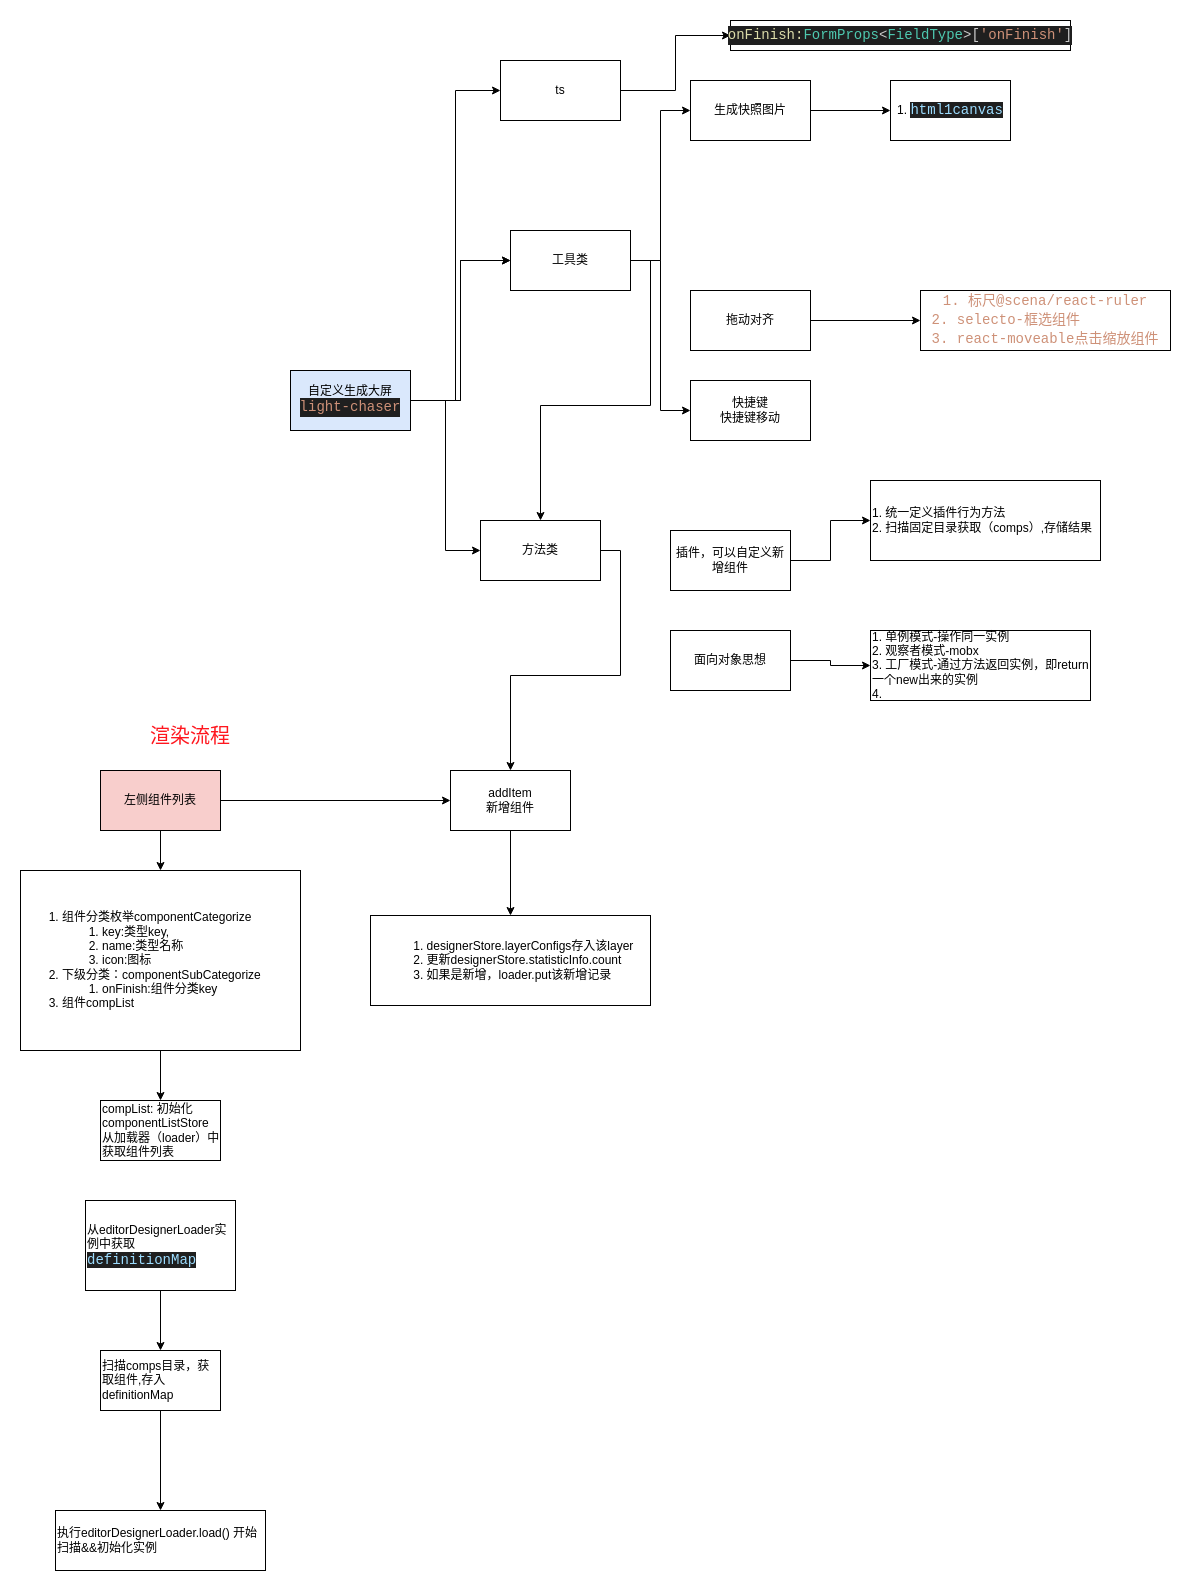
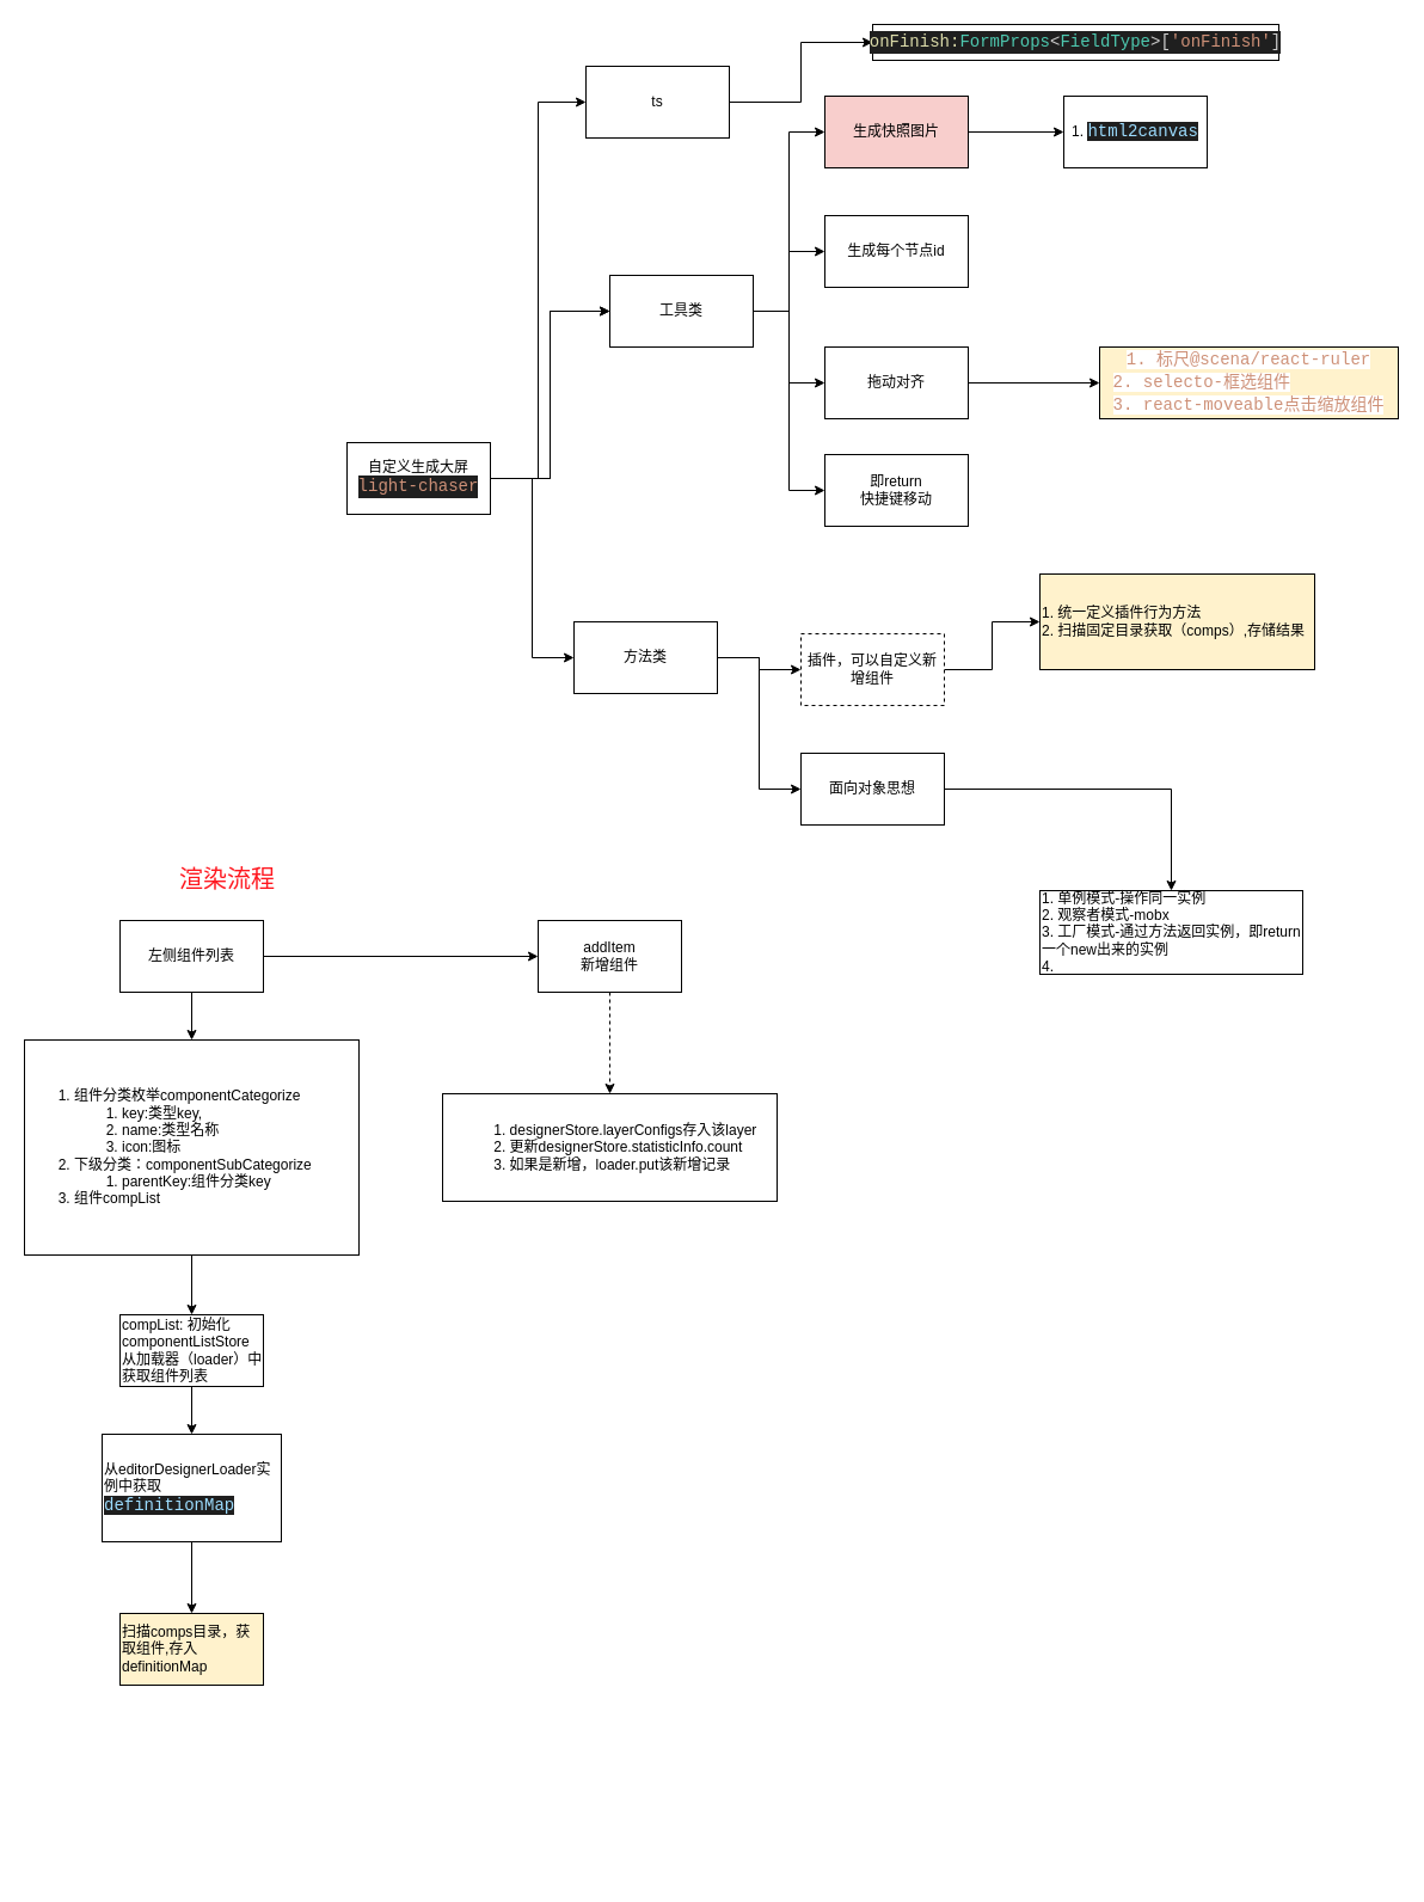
- <mxCell id="20" value="ts" style="rounded=0;whiteSpace=wrap;html=1;" parent="1" vertex="1"><mxGeometry x="500" y="60" width="120" height="60" as="geometry" /></mxCell>
+ <mxCell id="20" value="ts" style="rounded=0;whiteSpace=wrap;html=1;" parent="1" vertex="1"><mxGeometry x="490" y="55" width="120" height="60" as="geometry" /></mxCell>
- <mxCell id="23" value="生成快照图片" style="rounded=0;whiteSpace=wrap;html=1;" parent="1" vertex="1"><mxGeometry x="690" y="80" width="120" height="60" as="geometry" /></mxCell>
+ <mxCell id="23" value="生成快照图片" style="rounded=0;whiteSpace=wrap;html=1;fillColor=#f8cecc;" parent="1" vertex="1"><mxGeometry x="690" y="80" width="120" height="60" as="geometry" /></mxCell>
- <mxCell id="47" value="1.&amp;nbsp;&lt;span style=&quot;color: rgb(156, 220, 254); background-color: rgb(31, 31, 31); font-family: Consolas, &amp;quot;Courier New&amp;quot;, monospace; font-size: 14px; white-space: pre;&quot;&gt;html1canvas&lt;/span&gt;" style="whiteSpace=wrap;html=1;rounded=0;" vertex="1" parent="1"><mxGeometry x="890" y="80" width="120" height="60" as="geometry" /></mxCell>
+ <mxCell id="47" value="1.&amp;nbsp;&lt;span style=&quot;color: rgb(156, 220, 254); background-color: rgb(31, 31, 31); font-family: Consolas, &amp;quot;Courier New&amp;quot;, monospace; font-size: 14px; white-space: pre;&quot;&gt;html2canvas&lt;/span&gt;" style="whiteSpace=wrap;html=1;rounded=0;" vertex="1" parent="1"><mxGeometry x="890" y="80" width="120" height="60" as="geometry" /></mxCell>
+ <mxCell id="14" style="edgeStyle=orthogonalEdgeStyle;rounded=0;orthogonalLoop=1;jettySize=auto;html=1;exitX=1;exitY=0.5;exitDx=0;exitDy=0;entryX=0;entryY=0.5;entryDx=0;entryDy=0;" parent="1" source="26" target="2" edge="1"><mxGeometry relative="1" as="geometry" /></mxCell>
+ <mxCell id="2" value="生成每个节点id" style="rounded=0;whiteSpace=wrap;html=1;" parent="1" vertex="1"><mxGeometry x="690" y="180" width="120" height="60" as="geometry" /></mxCell>
- <mxCell id="44" value="&lt;div style=&quot;color: rgb(204, 204, 204); font-family: Consolas, &amp;quot;Courier New&amp;quot;, monospace; font-size: 14px; line-height: 19px; white-space: pre;&quot;&gt;&lt;span style=&quot;color: rgb(206, 145, 120); background-color: rgb(255, 255, 255);&quot;&gt;1. 标尺@scena/react-ruler&lt;/span&gt;&lt;/div&gt;&lt;div style=&quot;text-align: left; color: rgb(204, 204, 204); font-family: Consolas, &amp;quot;Courier New&amp;quot;, monospace; font-size: 14px; line-height: 19px; white-space: pre;&quot;&gt;&lt;span style=&quot;color: rgb(206, 145, 120); background-color: rgb(255, 255, 255);&quot;&gt;2. selecto-框选组件&lt;/span&gt;&lt;/div&gt;&lt;div style=&quot;text-align: left; color: rgb(204, 204, 204); font-family: Consolas, &amp;quot;Courier New&amp;quot;, monospace; font-size: 14px; line-height: 19px; white-space: pre;&quot;&gt;&lt;span style=&quot;color: rgb(206, 145, 120); background-color: rgb(255, 255, 255);&quot;&gt;3. react-moveable点击缩放组件&lt;/span&gt;&lt;/div&gt;" style="whiteSpace=wrap;html=1;rounded=0;" vertex="1" parent="1"><mxGeometry x="920" y="290" width="250" height="60" as="geometry" /></mxCell>
+ <mxCell id="44" value="&lt;div style=&quot;color: rgb(204, 204, 204); font-family: Consolas, &amp;quot;Courier New&amp;quot;, monospace; font-size: 14px; line-height: 19px; white-space: pre;&quot;&gt;&lt;span style=&quot;color: rgb(206, 145, 120); background-color: rgb(255, 255, 255);&quot;&gt;1. 标尺@scena/react-ruler&lt;/span&gt;&lt;/div&gt;&lt;div style=&quot;text-align: left; color: rgb(204, 204, 204); font-family: Consolas, &amp;quot;Courier New&amp;quot;, monospace; font-size: 14px; line-height: 19px; white-space: pre;&quot;&gt;&lt;span style=&quot;color: rgb(206, 145, 120); background-color: rgb(255, 255, 255);&quot;&gt;2. selecto-框选组件&lt;/span&gt;&lt;/div&gt;&lt;div style=&quot;text-align: left; color: rgb(204, 204, 204); font-family: Consolas, &amp;quot;Courier New&amp;quot;, monospace; font-size: 14px; line-height: 19px; white-space: pre;&quot;&gt;&lt;span style=&quot;color: rgb(206, 145, 120); background-color: rgb(255, 255, 255);&quot;&gt;3. react-moveable点击缩放组件&lt;/span&gt;&lt;/div&gt;" style="whiteSpace=wrap;html=1;rounded=0;fillColor=#fff2cc;" vertex="1" parent="1"><mxGeometry x="920" y="290" width="250" height="60" as="geometry" /></mxCell>
- <mxCell id="7" value="自定义生成大屏&lt;br&gt;&lt;div style=&quot;color: rgb(204, 204, 204); background-color: rgb(31, 31, 31); font-family: Consolas, &amp;quot;Courier New&amp;quot;, monospace; font-size: 14px; line-height: 19px; white-space: pre;&quot;&gt;&lt;span style=&quot;color: #ce9178;&quot;&gt;light-chaser&lt;/span&gt;&lt;/div&gt;" style="rounded=0;whiteSpace=wrap;html=1;fillColor=#dae8fc;" parent="1" vertex="1"><mxGeometry x="290" y="370" width="120" height="60" as="geometry" /></mxCell>
+ <mxCell id="7" value="自定义生成大屏&lt;br&gt;&lt;div style=&quot;color: rgb(204, 204, 204); background-color: rgb(31, 31, 31); font-family: Consolas, &amp;quot;Courier New&amp;quot;, monospace; font-size: 14px; line-height: 19px; white-space: pre;&quot;&gt;&lt;span style=&quot;color: #ce9178;&quot;&gt;light-chaser&lt;/span&gt;&lt;/div&gt;" style="rounded=0;whiteSpace=wrap;html=1;" parent="1" vertex="1"><mxGeometry x="290" y="370" width="120" height="60" as="geometry" /></mxCell>
- <mxCell id="15" style="edgeStyle=orthogonalEdgeStyle;rounded=0;orthogonalLoop=1;jettySize=auto;html=1;exitX=1;exitY=0.5;exitDx=0;exitDy=0;" parent="1" source="26" target="18" edge="1"><mxGeometry relative="1" as="geometry" /></mxCell>
+ <mxCell id="15" style="edgeStyle=orthogonalEdgeStyle;rounded=0;orthogonalLoop=1;jettySize=auto;html=1;exitX=1;exitY=0.5;exitDx=0;exitDy=0;entryX=0;entryY=0.5;entryDx=0;entryDy=0;" parent="1" source="26" target="9" edge="1"><mxGeometry relative="1" as="geometry" /></mxCell>
- <mxCell id="27" value="快捷键&lt;br&gt;快捷键移动" style="rounded=0;whiteSpace=wrap;html=1;" parent="1" vertex="1"><mxGeometry x="690" y="380" width="120" height="60" as="geometry" /></mxCell>
+ <mxCell id="27" value="即return&lt;br&gt;快捷键移动" style="rounded=0;whiteSpace=wrap;html=1;" parent="1" vertex="1"><mxGeometry x="690" y="380" width="120" height="60" as="geometry" /></mxCell>
- <mxCell id="45" value="1. 统一定义插件行为方法&lt;div&gt;2. 扫描固定目录获取（comps）,存储结果&lt;/div&gt;" style="whiteSpace=wrap;html=1;rounded=0;align=left;" vertex="1" parent="1"><mxGeometry x="870" y="480" width="230" height="80" as="geometry" /></mxCell>
+ <mxCell id="45" value="1. 统一定义插件行为方法&lt;div&gt;2. 扫描固定目录获取（comps）,存储结果&lt;/div&gt;" style="whiteSpace=wrap;html=1;rounded=0;align=left;fillColor=#fff2cc;" vertex="1" parent="1"><mxGeometry x="870" y="480" width="230" height="80" as="geometry" /></mxCell>
+ <mxCell id="16" style="edgeStyle=orthogonalEdgeStyle;rounded=0;orthogonalLoop=1;jettySize=auto;html=1;exitX=1;exitY=0.5;exitDx=0;exitDy=0;entryX=0;entryY=0.5;entryDx=0;entryDy=0;" parent="1" source="18" target="11" edge="1"><mxGeometry relative="1" as="geometry" /></mxCell>
- <mxCell id="11" value="插件，可以自定义新增组件" style="rounded=0;whiteSpace=wrap;html=1;" parent="1" vertex="1"><mxGeometry x="670" y="530" width="120" height="60" as="geometry" /></mxCell>
+ <mxCell id="11" value="插件，可以自定义新增组件" style="rounded=0;whiteSpace=wrap;html=1;dashed=1;" parent="1" vertex="1"><mxGeometry x="670" y="530" width="120" height="60" as="geometry" /></mxCell>
- <mxCell id="46" value="1. 单例模式-操作同一实例&lt;br&gt;2. 观察者模式-mobx&lt;br&gt;3. 工厂模式-通过方法返回实例，即return 一个new出来的实例&lt;br&gt;4.&amp;nbsp;" style="whiteSpace=wrap;html=1;rounded=0;align=left;" vertex="1" parent="1"><mxGeometry x="870" y="630" width="220" height="70" as="geometry" /></mxCell>
+ <mxCell id="46" value="1. 单例模式-操作同一实例&lt;br&gt;2. 观察者模式-mobx&lt;br&gt;3. 工厂模式-通过方法返回实例，即return 一个new出来的实例&lt;br&gt;4.&amp;nbsp;" style="whiteSpace=wrap;html=1;rounded=0;align=left;" vertex="1" parent="1"><mxGeometry x="870" y="745" width="220" height="70" as="geometry" /></mxCell>
- <mxCell id="17" style="edgeStyle=orthogonalEdgeStyle;rounded=0;orthogonalLoop=1;jettySize=auto;html=1;exitX=1;exitY=0.5;exitDx=0;exitDy=0;" parent="1" source="18" target="42" edge="1"><mxGeometry relative="1" as="geometry" /></mxCell>
+ <mxCell id="17" style="edgeStyle=orthogonalEdgeStyle;rounded=0;orthogonalLoop=1;jettySize=auto;html=1;exitX=1;exitY=0.5;exitDx=0;exitDy=0;entryX=0;entryY=0.5;entryDx=0;entryDy=0;" parent="1" source="18" target="13" edge="1"><mxGeometry relative="1" as="geometry" /></mxCell>
- <mxCell id="31" value="左侧组件列表" style="rounded=0;whiteSpace=wrap;html=1;fillColor=#f8cecc;" vertex="1" parent="1"><mxGeometry x="100" y="770" width="120" height="60" as="geometry" /></mxCell>
+ <mxCell id="31" value="左侧组件列表" style="rounded=0;whiteSpace=wrap;html=1;" vertex="1" parent="1"><mxGeometry x="100" y="770" width="120" height="60" as="geometry" /></mxCell>
- <mxCell id="41" value="" style="edgeStyle=orthogonalEdgeStyle;rounded=0;orthogonalLoop=1;jettySize=auto;html=1;" edge="1" parent="1" source="42" target="43"><mxGeometry relative="1" as="geometry" /></mxCell>
+ <mxCell id="41" value="" style="edgeStyle=orthogonalEdgeStyle;rounded=0;orthogonalLoop=1;jettySize=auto;html=1;dashed=1;" edge="1" parent="1" source="42" target="43"><mxGeometry relative="1" as="geometry" /></mxCell>
- <mxCell id="33" value="&lt;ol&gt;&lt;li&gt;组件分类枚举componentCategorize&lt;/li&gt;&lt;ol&gt;&lt;li&gt;key:类型key,&lt;/li&gt;&lt;li&gt;name:类型名称&lt;/li&gt;&lt;li&gt;icon:图标&lt;/li&gt;&lt;/ol&gt;&lt;li&gt;&lt;span style=&quot;background-color: initial;&quot;&gt;下级分类：componentSubCategorize&lt;/span&gt;&lt;/li&gt;&lt;ol&gt;&lt;li&gt;onFinish:组件分类key&lt;/li&gt;&lt;/ol&gt;&lt;li&gt;组件compList&lt;/li&gt;&lt;/ol&gt;" style="whiteSpace=wrap;html=1;rounded=0;align=left;" vertex="1" parent="1"><mxGeometry x="20" y="870" width="280" height="180" as="geometry" /></mxCell>
+ <mxCell id="33" value="&lt;ol&gt;&lt;li&gt;组件分类枚举componentCategorize&lt;/li&gt;&lt;ol&gt;&lt;li&gt;key:类型key,&lt;/li&gt;&lt;li&gt;name:类型名称&lt;/li&gt;&lt;li&gt;icon:图标&lt;/li&gt;&lt;/ol&gt;&lt;li&gt;&lt;span style=&quot;background-color: initial;&quot;&gt;下级分类：componentSubCategorize&lt;/span&gt;&lt;/li&gt;&lt;ol&gt;&lt;li&gt;parentKey:组件分类key&lt;/li&gt;&lt;/ol&gt;&lt;li&gt;组件compList&lt;/li&gt;&lt;/ol&gt;" style="whiteSpace=wrap;html=1;rounded=0;align=left;" vertex="1" parent="1"><mxGeometry x="20" y="870" width="280" height="180" as="geometry" /></mxCell>
+ <mxCell id="34" value="" style="edgeStyle=orthogonalEdgeStyle;rounded=0;orthogonalLoop=1;jettySize=auto;html=1;" edge="1" parent="1" source="35" target="37"><mxGeometry relative="1" as="geometry" /></mxCell>
- <mxCell id="39" value="扫描comps目录，获取组件,存入definitionMap" style="whiteSpace=wrap;html=1;align=left;rounded=0;" vertex="1" parent="1"><mxGeometry x="100" y="1350" width="120" height="60" as="geometry" /></mxCell>
+ <mxCell id="39" value="扫描comps目录，获取组件,存入definitionMap" style="whiteSpace=wrap;html=1;align=left;rounded=0;fillColor=#fff2cc;" vertex="1" parent="1"><mxGeometry x="100" y="1350" width="120" height="60" as="geometry" /></mxCell>
- <mxCell id="38" value="" style="edgeStyle=orthogonalEdgeStyle;rounded=0;orthogonalLoop=1;jettySize=auto;html=1;" edge="1" parent="1" source="39" target="40"><mxGeometry relative="1" as="geometry" /></mxCell>
- <mxCell id="40" value="执行editorDesignerLoader.load() 开始扫描&amp;amp;&amp;amp;初始化实例" style="whiteSpace=wrap;html=1;align=left;rounded=0;" vertex="1" parent="1"><mxGeometry x="55" y="1510" width="210" height="60" as="geometry" /></mxCell>
